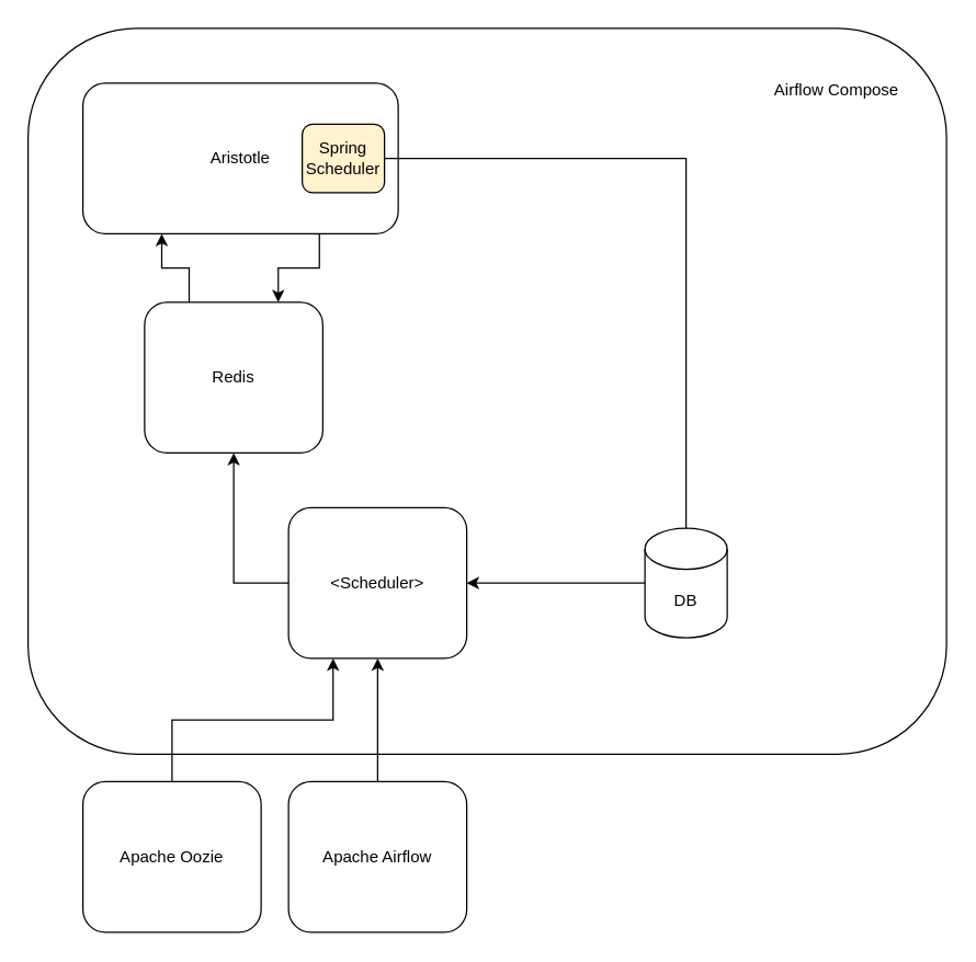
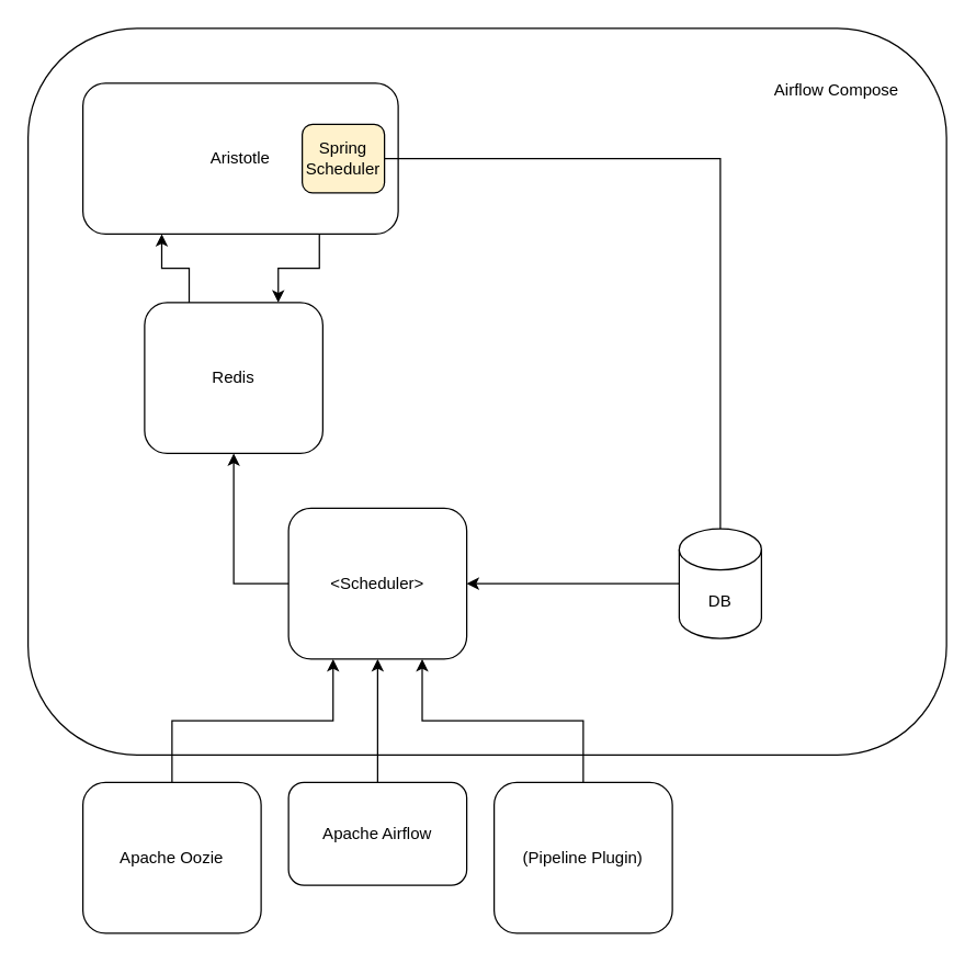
- <mxCell id="8" value="DB" style="shape=cylinder3;whiteSpace=wrap;html=1;boundedLbl=1;backgroundOutline=1;size=15;" vertex="1" parent="1"><mxGeometry x="470" y="385" width="60" height="80" as="geometry" /></mxCell>
+ <mxCell id="8" value="DB" style="shape=cylinder3;whiteSpace=wrap;html=1;boundedLbl=1;backgroundOutline=1;size=15;" vertex="1" parent="1"><mxGeometry x="495" y="385" width="60" height="80" as="geometry" /></mxCell>
+ <mxCell id="18" style="edgeStyle=orthogonalEdgeStyle;rounded=0;orthogonalLoop=1;jettySize=auto;html=1;exitX=0.5;exitY=0;exitDx=0;exitDy=0;entryX=0.75;entryY=1;entryDx=0;entryDy=0;" edge="1" parent="1" source="19" target="11"><mxGeometry relative="1" as="geometry" /></mxCell>
- <mxCell id="15" value="Apache Airflow" style="rounded=1;whiteSpace=wrap;html=1;" vertex="1" parent="1"><mxGeometry x="210" y="570" width="130" height="110" as="geometry" /></mxCell>
+ <mxCell id="15" value="Apache Airflow" style="rounded=1;whiteSpace=wrap;html=1;" vertex="1" parent="1"><mxGeometry x="210" y="570" width="130" height="75" as="geometry" /></mxCell>
+ <mxCell id="19" value="(Pipeline Plugin)" style="rounded=1;whiteSpace=wrap;html=1;" vertex="1" parent="1"><mxGeometry x="360" y="570" width="130" height="110" as="geometry" /></mxCell>
